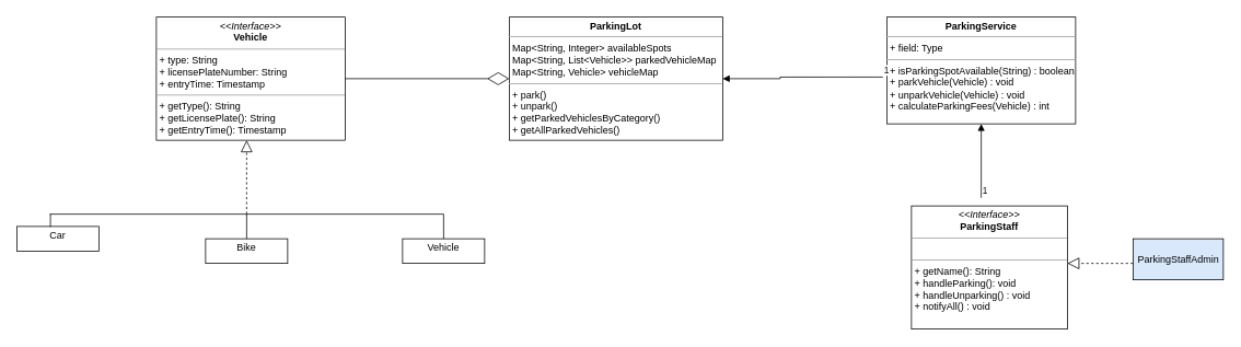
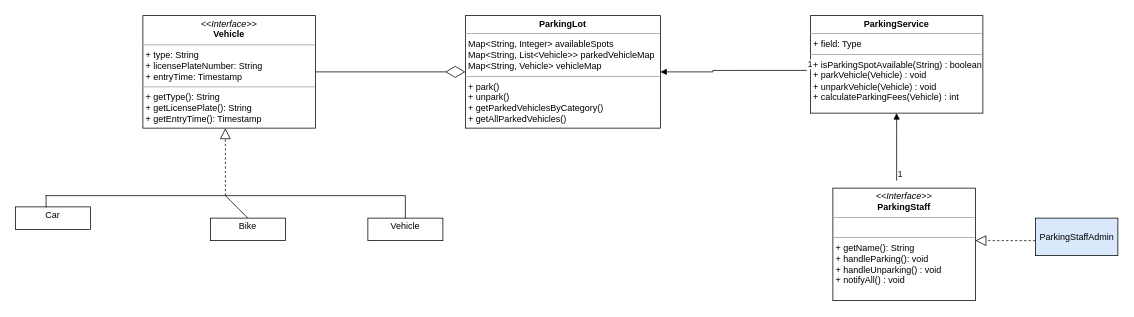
- <mxCell id="6" value="&lt;p style=&quot;margin:0px;margin-top:4px;text-align:center;&quot;&gt;&lt;span style=&quot;background-color: initial;&quot;&gt;Bike&lt;/span&gt;&lt;br&gt;&lt;/p&gt;" style="verticalAlign=top;align=left;overflow=fill;fontSize=12;fontFamily=Helvetica;html=1;" vertex="1" parent="1"><mxGeometry x="250" y="290" width="100" height="30" as="geometry" /></mxCell>
+ <mxCell id="6" value="&lt;p style=&quot;margin:0px;margin-top:4px;text-align:center;&quot;&gt;&lt;span style=&quot;background-color: initial;&quot;&gt;Bike&lt;/span&gt;&lt;br&gt;&lt;/p&gt;" style="verticalAlign=top;align=left;overflow=fill;fontSize=12;fontFamily=Helvetica;html=1;" vertex="1" parent="1"><mxGeometry x="280" y="290" width="100" height="30" as="geometry" /></mxCell>
